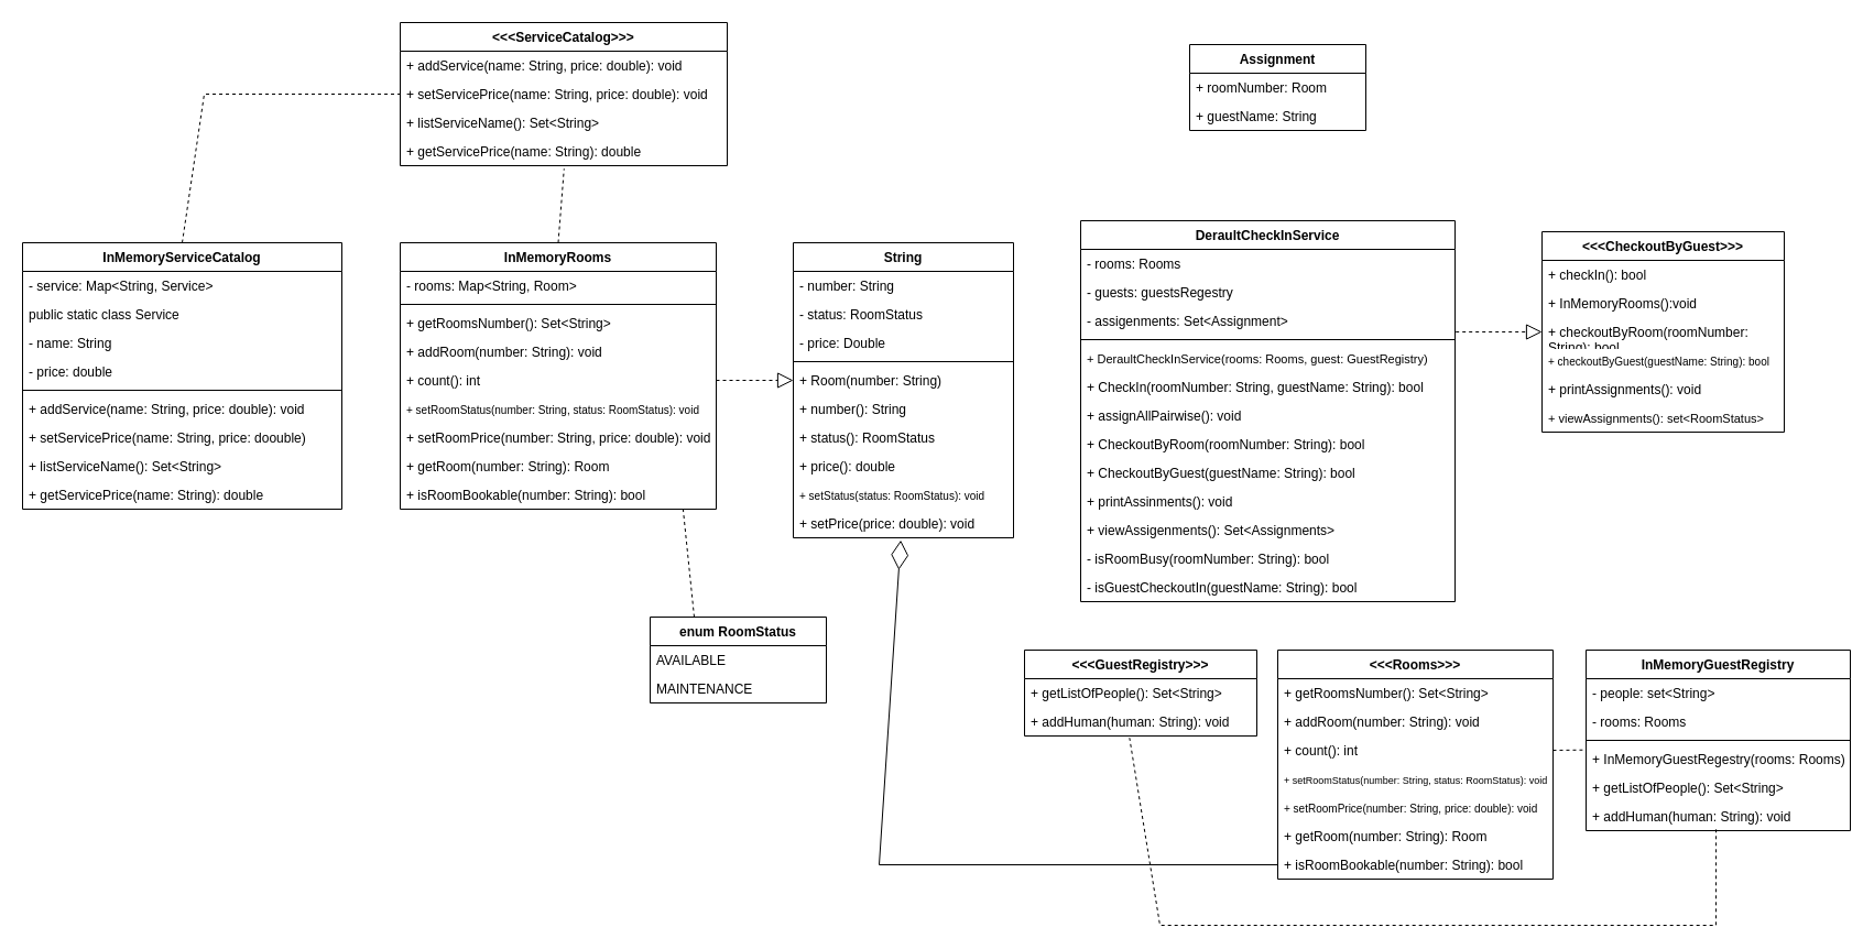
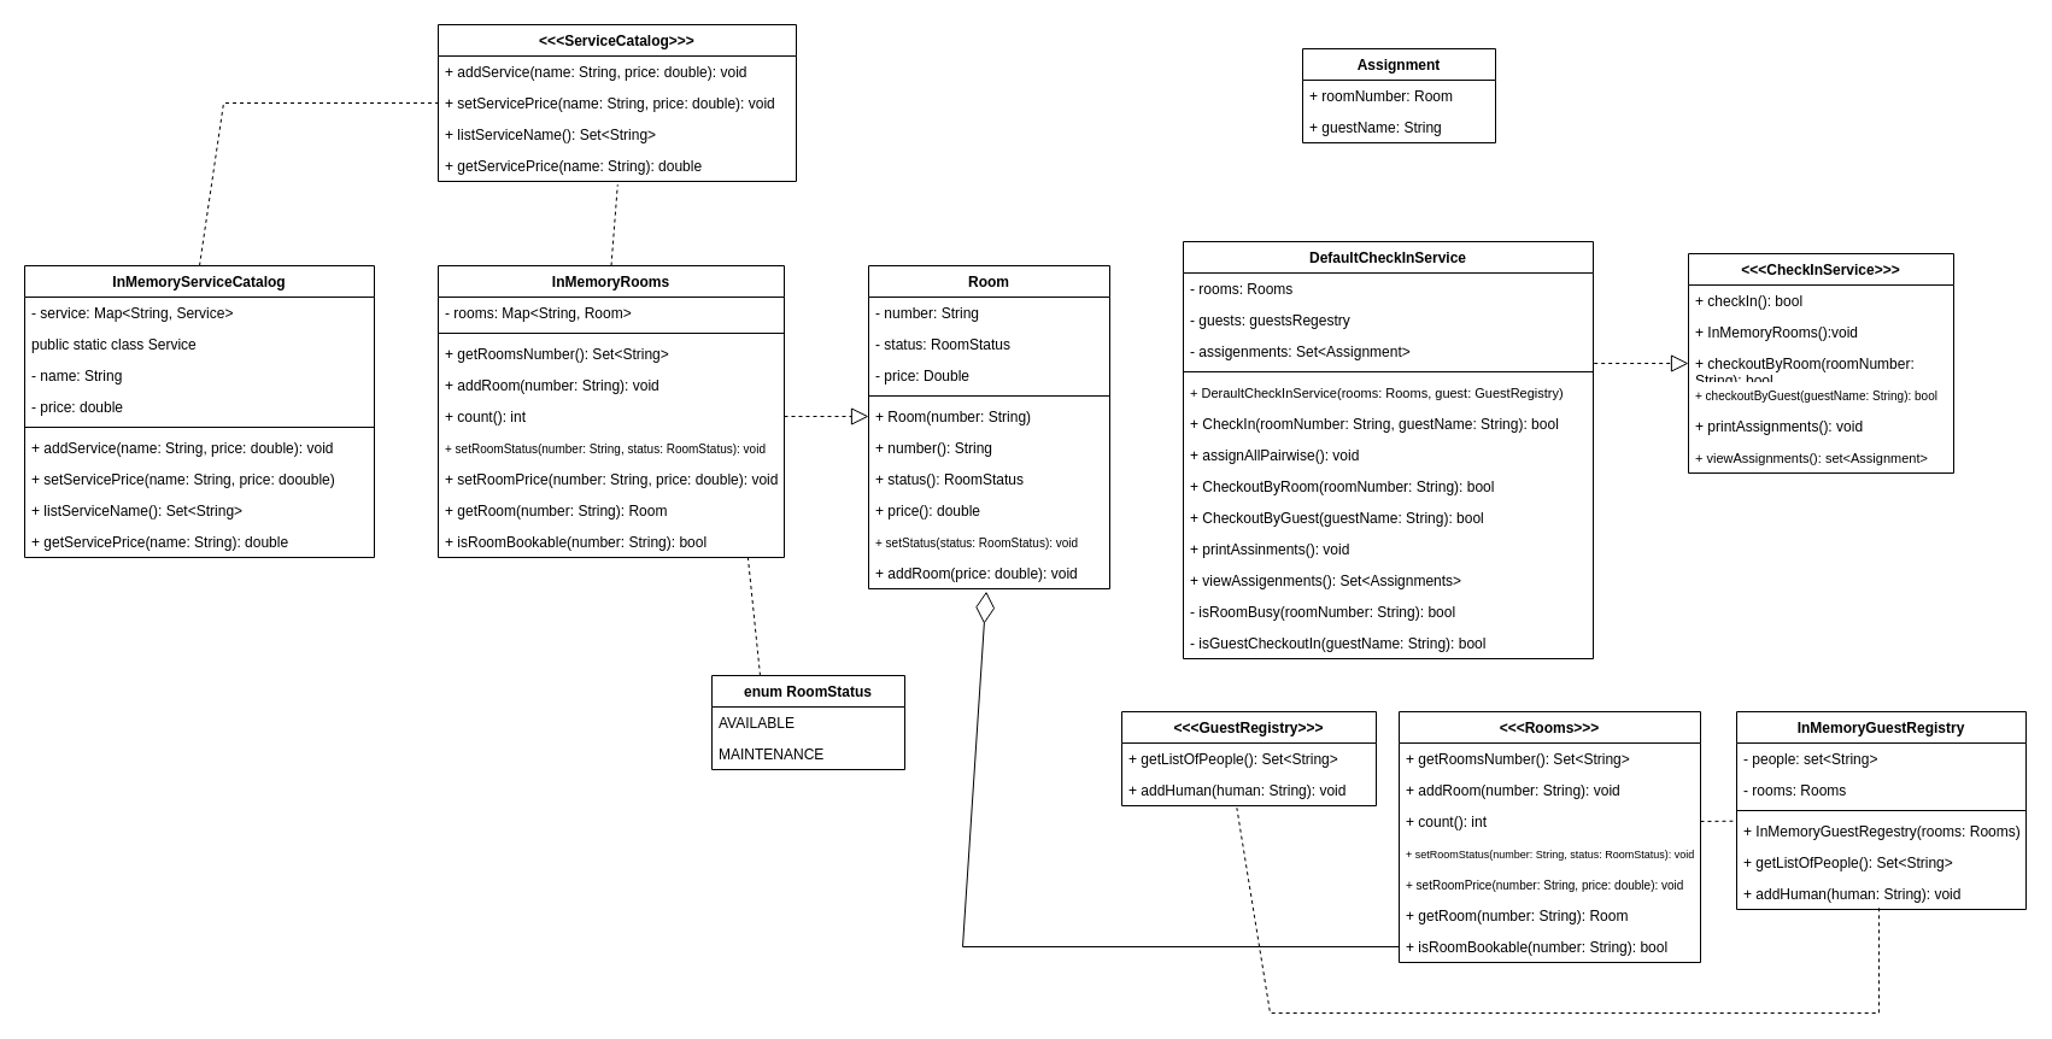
- <mxCell id="69" value="DeraultCheckInService" style="swimlane;fontStyle=1;align=center;verticalAlign=top;childLayout=stackLayout;horizontal=1;startSize=26;horizontalStack=0;resizeParent=1;resizeParentMax=0;resizeLast=0;collapsible=1;marginBottom=0;whiteSpace=wrap;html=1;strokeWidth=1;swimlaneLine=1;shadow=0;fontSize=12;" vertex="1" parent="1"><mxGeometry x="981" y="200" width="340" height="346" as="geometry" /></mxCell>
+ <mxCell id="69" value="DefaultCheckInService" style="swimlane;fontStyle=1;align=center;verticalAlign=top;childLayout=stackLayout;horizontal=1;startSize=26;horizontalStack=0;resizeParent=1;resizeParentMax=0;resizeLast=0;collapsible=1;marginBottom=0;whiteSpace=wrap;html=1;strokeWidth=1;swimlaneLine=1;shadow=0;fontSize=12;" vertex="1" parent="1"><mxGeometry x="981" y="200" width="340" height="346" as="geometry" /></mxCell>
- <mxCell id="35" value="&amp;lt;&amp;lt;&amp;lt;CheckoutByGuest&amp;gt;&amp;gt;&amp;gt;" style="swimlane;fontStyle=1;align=center;verticalAlign=top;childLayout=stackLayout;horizontal=1;startSize=26;horizontalStack=0;resizeParent=1;resizeParentMax=0;resizeLast=0;collapsible=1;marginBottom=0;whiteSpace=wrap;html=1;strokeWidth=1;swimlaneLine=1;shadow=0;fontSize=12;" vertex="1" parent="1"><mxGeometry x="1400" y="210" width="220" height="182" as="geometry" /></mxCell>
+ <mxCell id="35" value="&amp;lt;&amp;lt;&amp;lt;CheckInService&amp;gt;&amp;gt;&amp;gt;" style="swimlane;fontStyle=1;align=center;verticalAlign=top;childLayout=stackLayout;horizontal=1;startSize=26;horizontalStack=0;resizeParent=1;resizeParentMax=0;resizeLast=0;collapsible=1;marginBottom=0;whiteSpace=wrap;html=1;strokeWidth=1;swimlaneLine=1;shadow=0;fontSize=12;" vertex="1" parent="1"><mxGeometry x="1400" y="210" width="220" height="182" as="geometry" /></mxCell>
- <mxCell id="2" value="String" style="swimlane;fontStyle=1;align=center;verticalAlign=top;childLayout=stackLayout;horizontal=1;startSize=26;horizontalStack=0;resizeParent=1;resizeParentMax=0;resizeLast=0;collapsible=1;marginBottom=0;whiteSpace=wrap;html=1;strokeWidth=1;swimlaneLine=1;shadow=0;fontSize=12;" vertex="1" parent="1"><mxGeometry x="720" y="220" width="200" height="268" as="geometry" /></mxCell>
+ <mxCell id="2" value="Room" style="swimlane;fontStyle=1;align=center;verticalAlign=top;childLayout=stackLayout;horizontal=1;startSize=26;horizontalStack=0;resizeParent=1;resizeParentMax=0;resizeLast=0;collapsible=1;marginBottom=0;whiteSpace=wrap;html=1;strokeWidth=1;swimlaneLine=1;shadow=0;fontSize=12;" vertex="1" parent="1"><mxGeometry x="720" y="220" width="200" height="268" as="geometry" /></mxCell>
- <mxCell id="41" value="&lt;font style=&quot;font-size: 11px;&quot;&gt;+ viewAssignments(): set&amp;lt;RoomStatus&amp;gt;&lt;/font&gt;" style="text;align=left;verticalAlign=top;spacingLeft=4;spacingRight=4;overflow=hidden;rotatable=0;points=[[0,0.5],[1,0.5]];portConstraint=eastwest;whiteSpace=wrap;html=1;strokeWidth=1;swimlaneLine=1;shadow=0;fontSize=12;" vertex="1" parent="35"><mxGeometry y="156" width="220" height="26" as="geometry" /></mxCell>
+ <mxCell id="41" value="&lt;font style=&quot;font-size: 11px;&quot;&gt;+ viewAssignments(): set&amp;lt;Assignment&amp;gt;&lt;/font&gt;" style="text;align=left;verticalAlign=top;spacingLeft=4;spacingRight=4;overflow=hidden;rotatable=0;points=[[0,0.5],[1,0.5]];portConstraint=eastwest;whiteSpace=wrap;html=1;strokeWidth=1;swimlaneLine=1;shadow=0;fontSize=12;" vertex="1" parent="35"><mxGeometry y="156" width="220" height="26" as="geometry" /></mxCell>
- <mxCell id="12" value="&lt;font&gt;+ setPrice(price: double): void&lt;/font&gt;" style="text;align=left;verticalAlign=top;spacingLeft=4;spacingRight=4;overflow=hidden;rotatable=0;points=[[0,0.5],[1,0.5]];portConstraint=eastwest;whiteSpace=wrap;html=1;strokeWidth=1;swimlaneLine=1;shadow=0;fontSize=12;" vertex="1" parent="2"><mxGeometry y="242" width="200" height="26" as="geometry" /></mxCell>
+ <mxCell id="12" value="&lt;font&gt;+ addRoom(price: double): void&lt;/font&gt;" style="text;align=left;verticalAlign=top;spacingLeft=4;spacingRight=4;overflow=hidden;rotatable=0;points=[[0,0.5],[1,0.5]];portConstraint=eastwest;whiteSpace=wrap;html=1;strokeWidth=1;swimlaneLine=1;shadow=0;fontSize=12;" vertex="1" parent="2"><mxGeometry y="242" width="200" height="26" as="geometry" /></mxCell>
